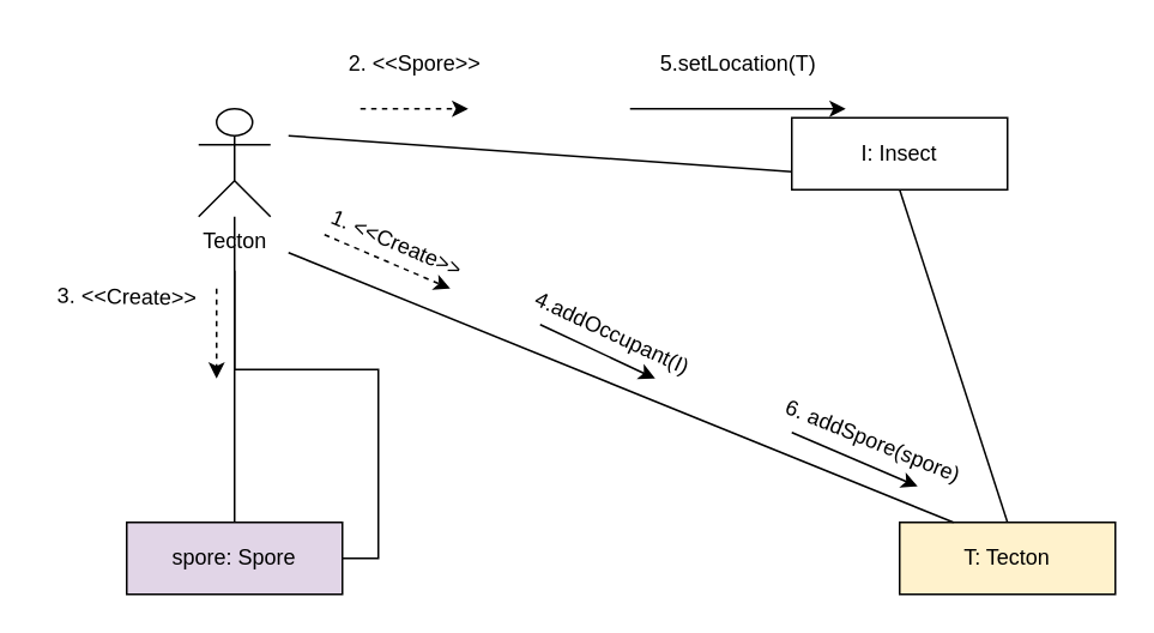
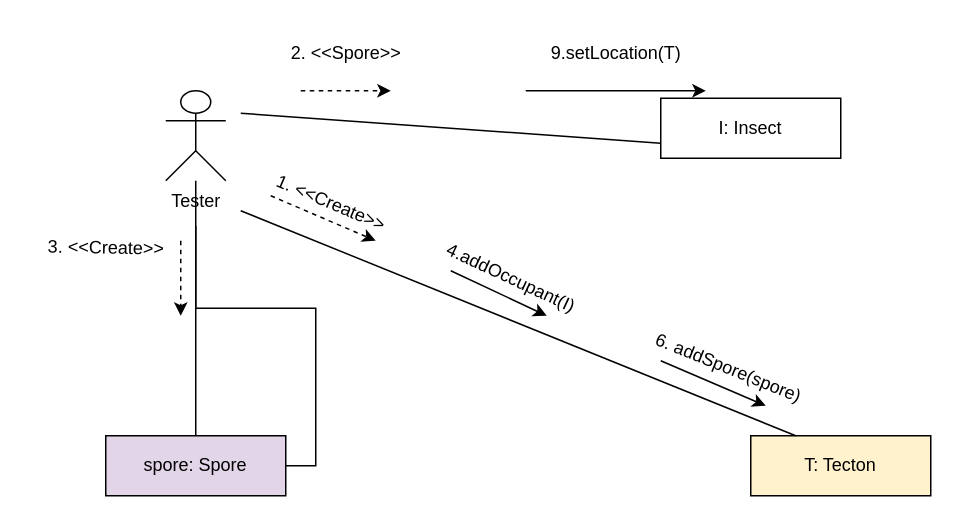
- <mxCell id="14" value="5.setLocation(T)" style="text;html=1;align=center;verticalAlign=middle;resizable=0;points=[];autosize=1;strokeColor=none;fillColor=none;" parent="1" vertex="1"><mxGeometry x="355" y="20" width="110" height="30" as="geometry" /></mxCell>
+ <mxCell id="14" value="9.setLocation(T)" style="text;html=1;align=center;verticalAlign=middle;resizable=0;points=[];autosize=1;strokeColor=none;fillColor=none;" parent="1" vertex="1"><mxGeometry x="355" y="20" width="110" height="30" as="geometry" /></mxCell>
- <mxCell id="15" value="Tecton" style="shape=umlActor;verticalLabelPosition=bottom;verticalAlign=top;html=1;" parent="1" vertex="1"><mxGeometry x="110" y="60" width="40" height="60" as="geometry" /></mxCell>
+ <mxCell id="15" value="Tester" style="shape=umlActor;verticalLabelPosition=bottom;verticalAlign=top;html=1;" parent="1" vertex="1"><mxGeometry x="110" y="60" width="40" height="60" as="geometry" /></mxCell>
- <mxCell id="10" value="" style="endArrow=none;html=1;rounded=0;entryX=0.5;entryY=1;entryDx=0;entryDy=0;exitX=0.5;exitY=0;exitDx=0;exitDy=0;" parent="1" source="2" target="6" edge="1"><mxGeometry width="50" height="50" relative="1" as="geometry"><mxPoint x="160" y="140" as="sourcePoint" /><mxPoint x="210" y="90" as="targetPoint" /></mxGeometry></mxCell>
